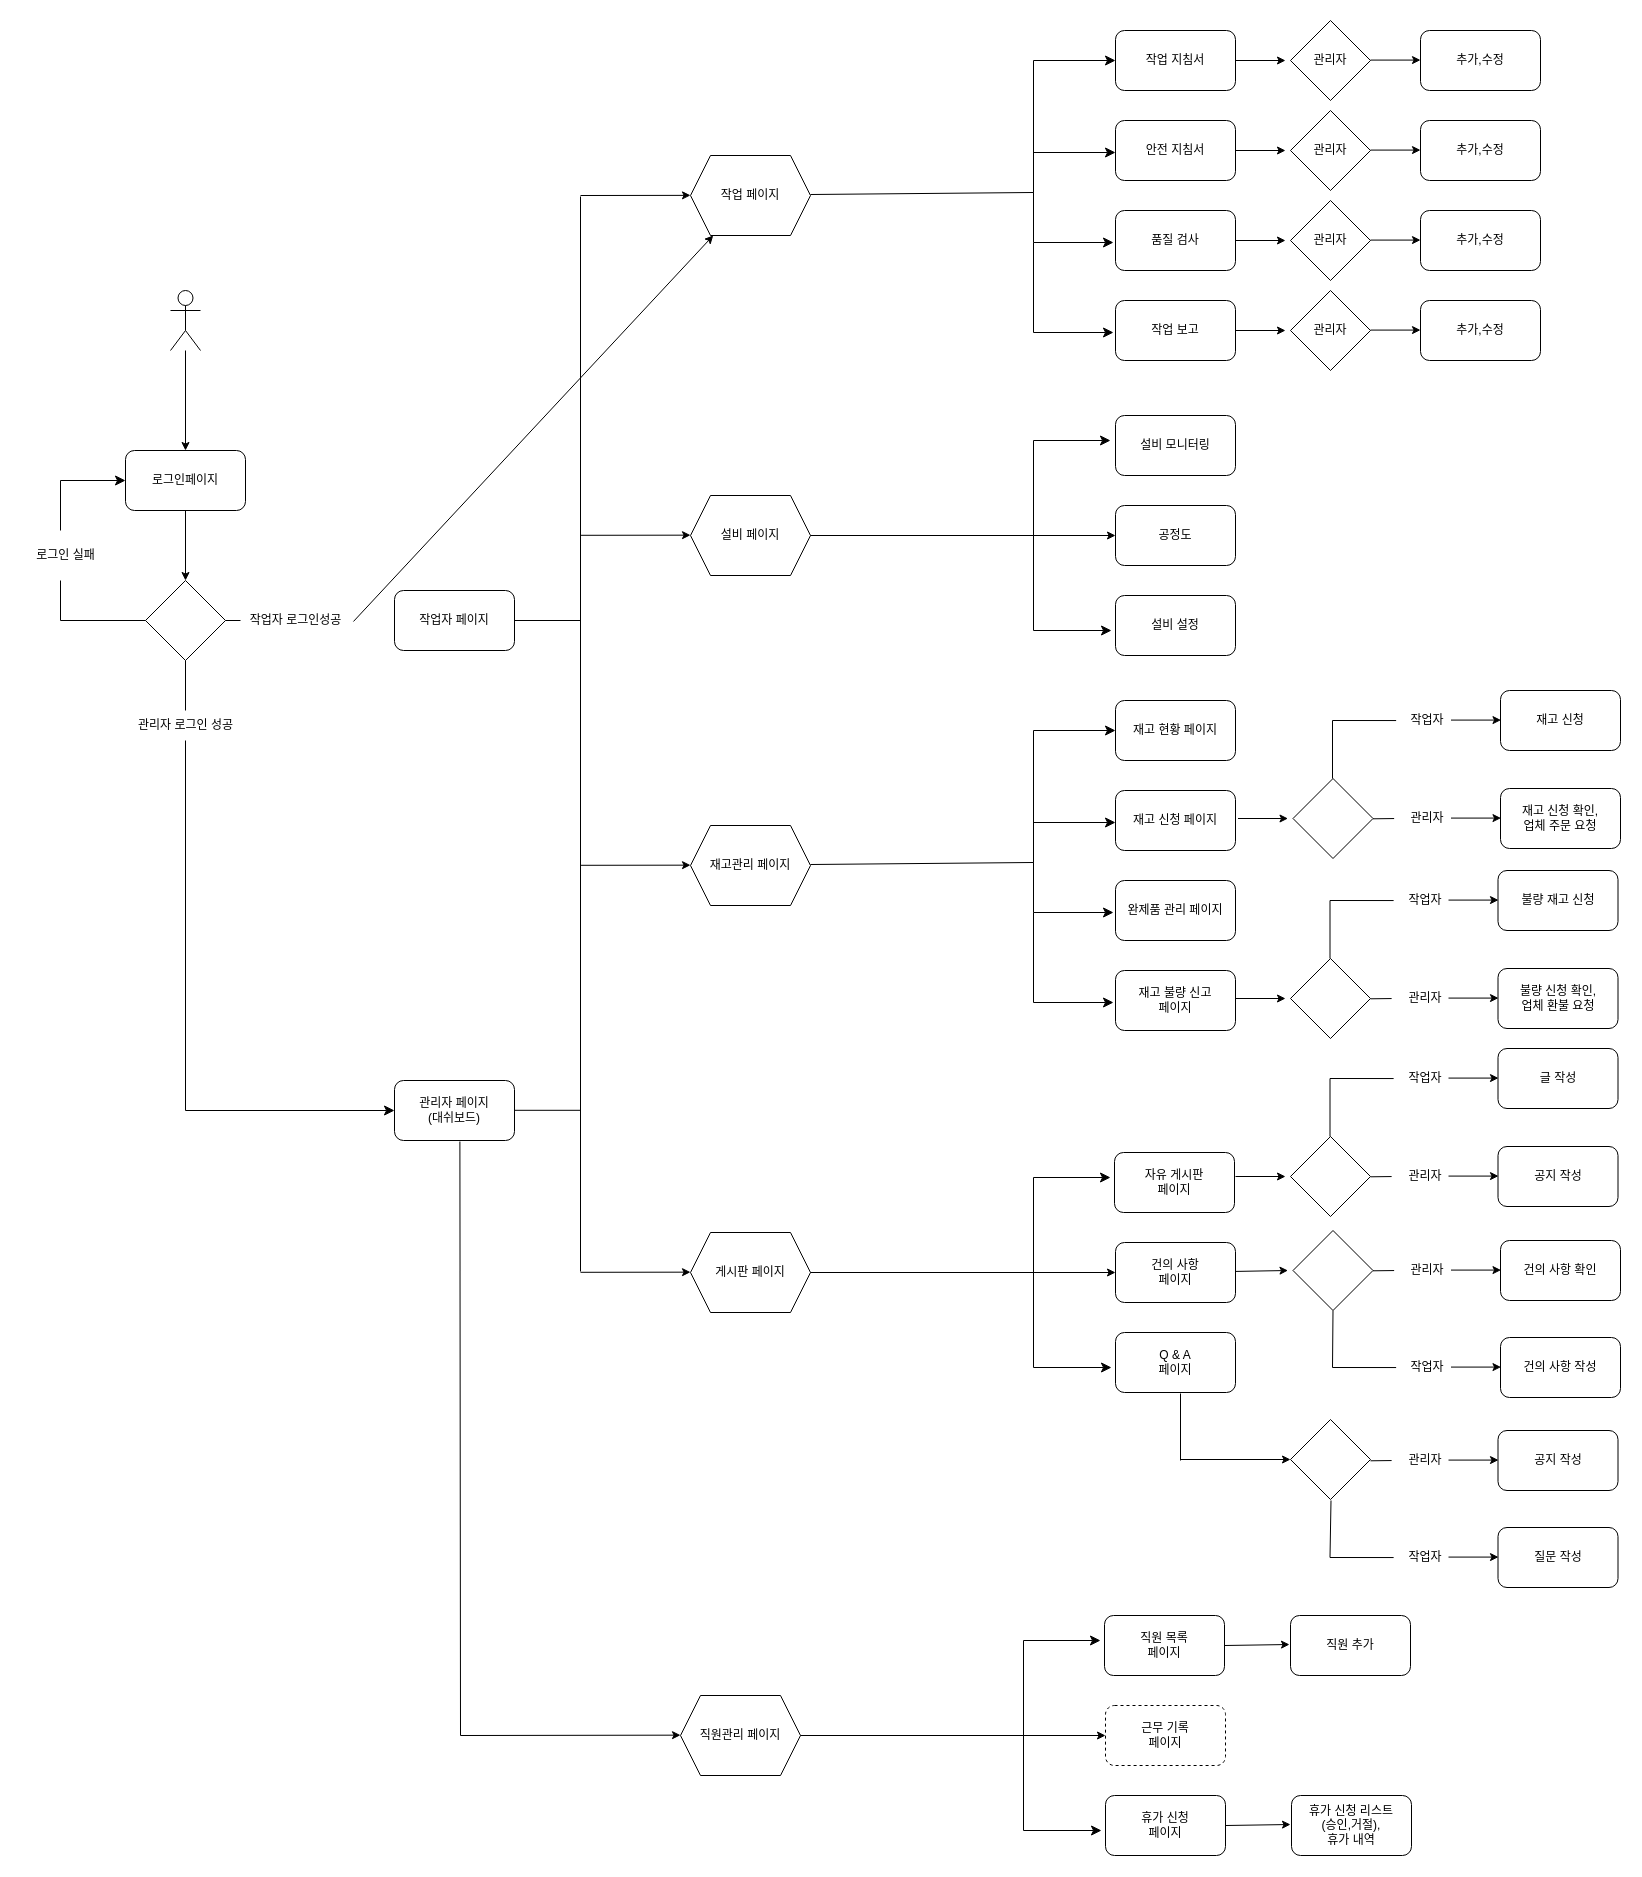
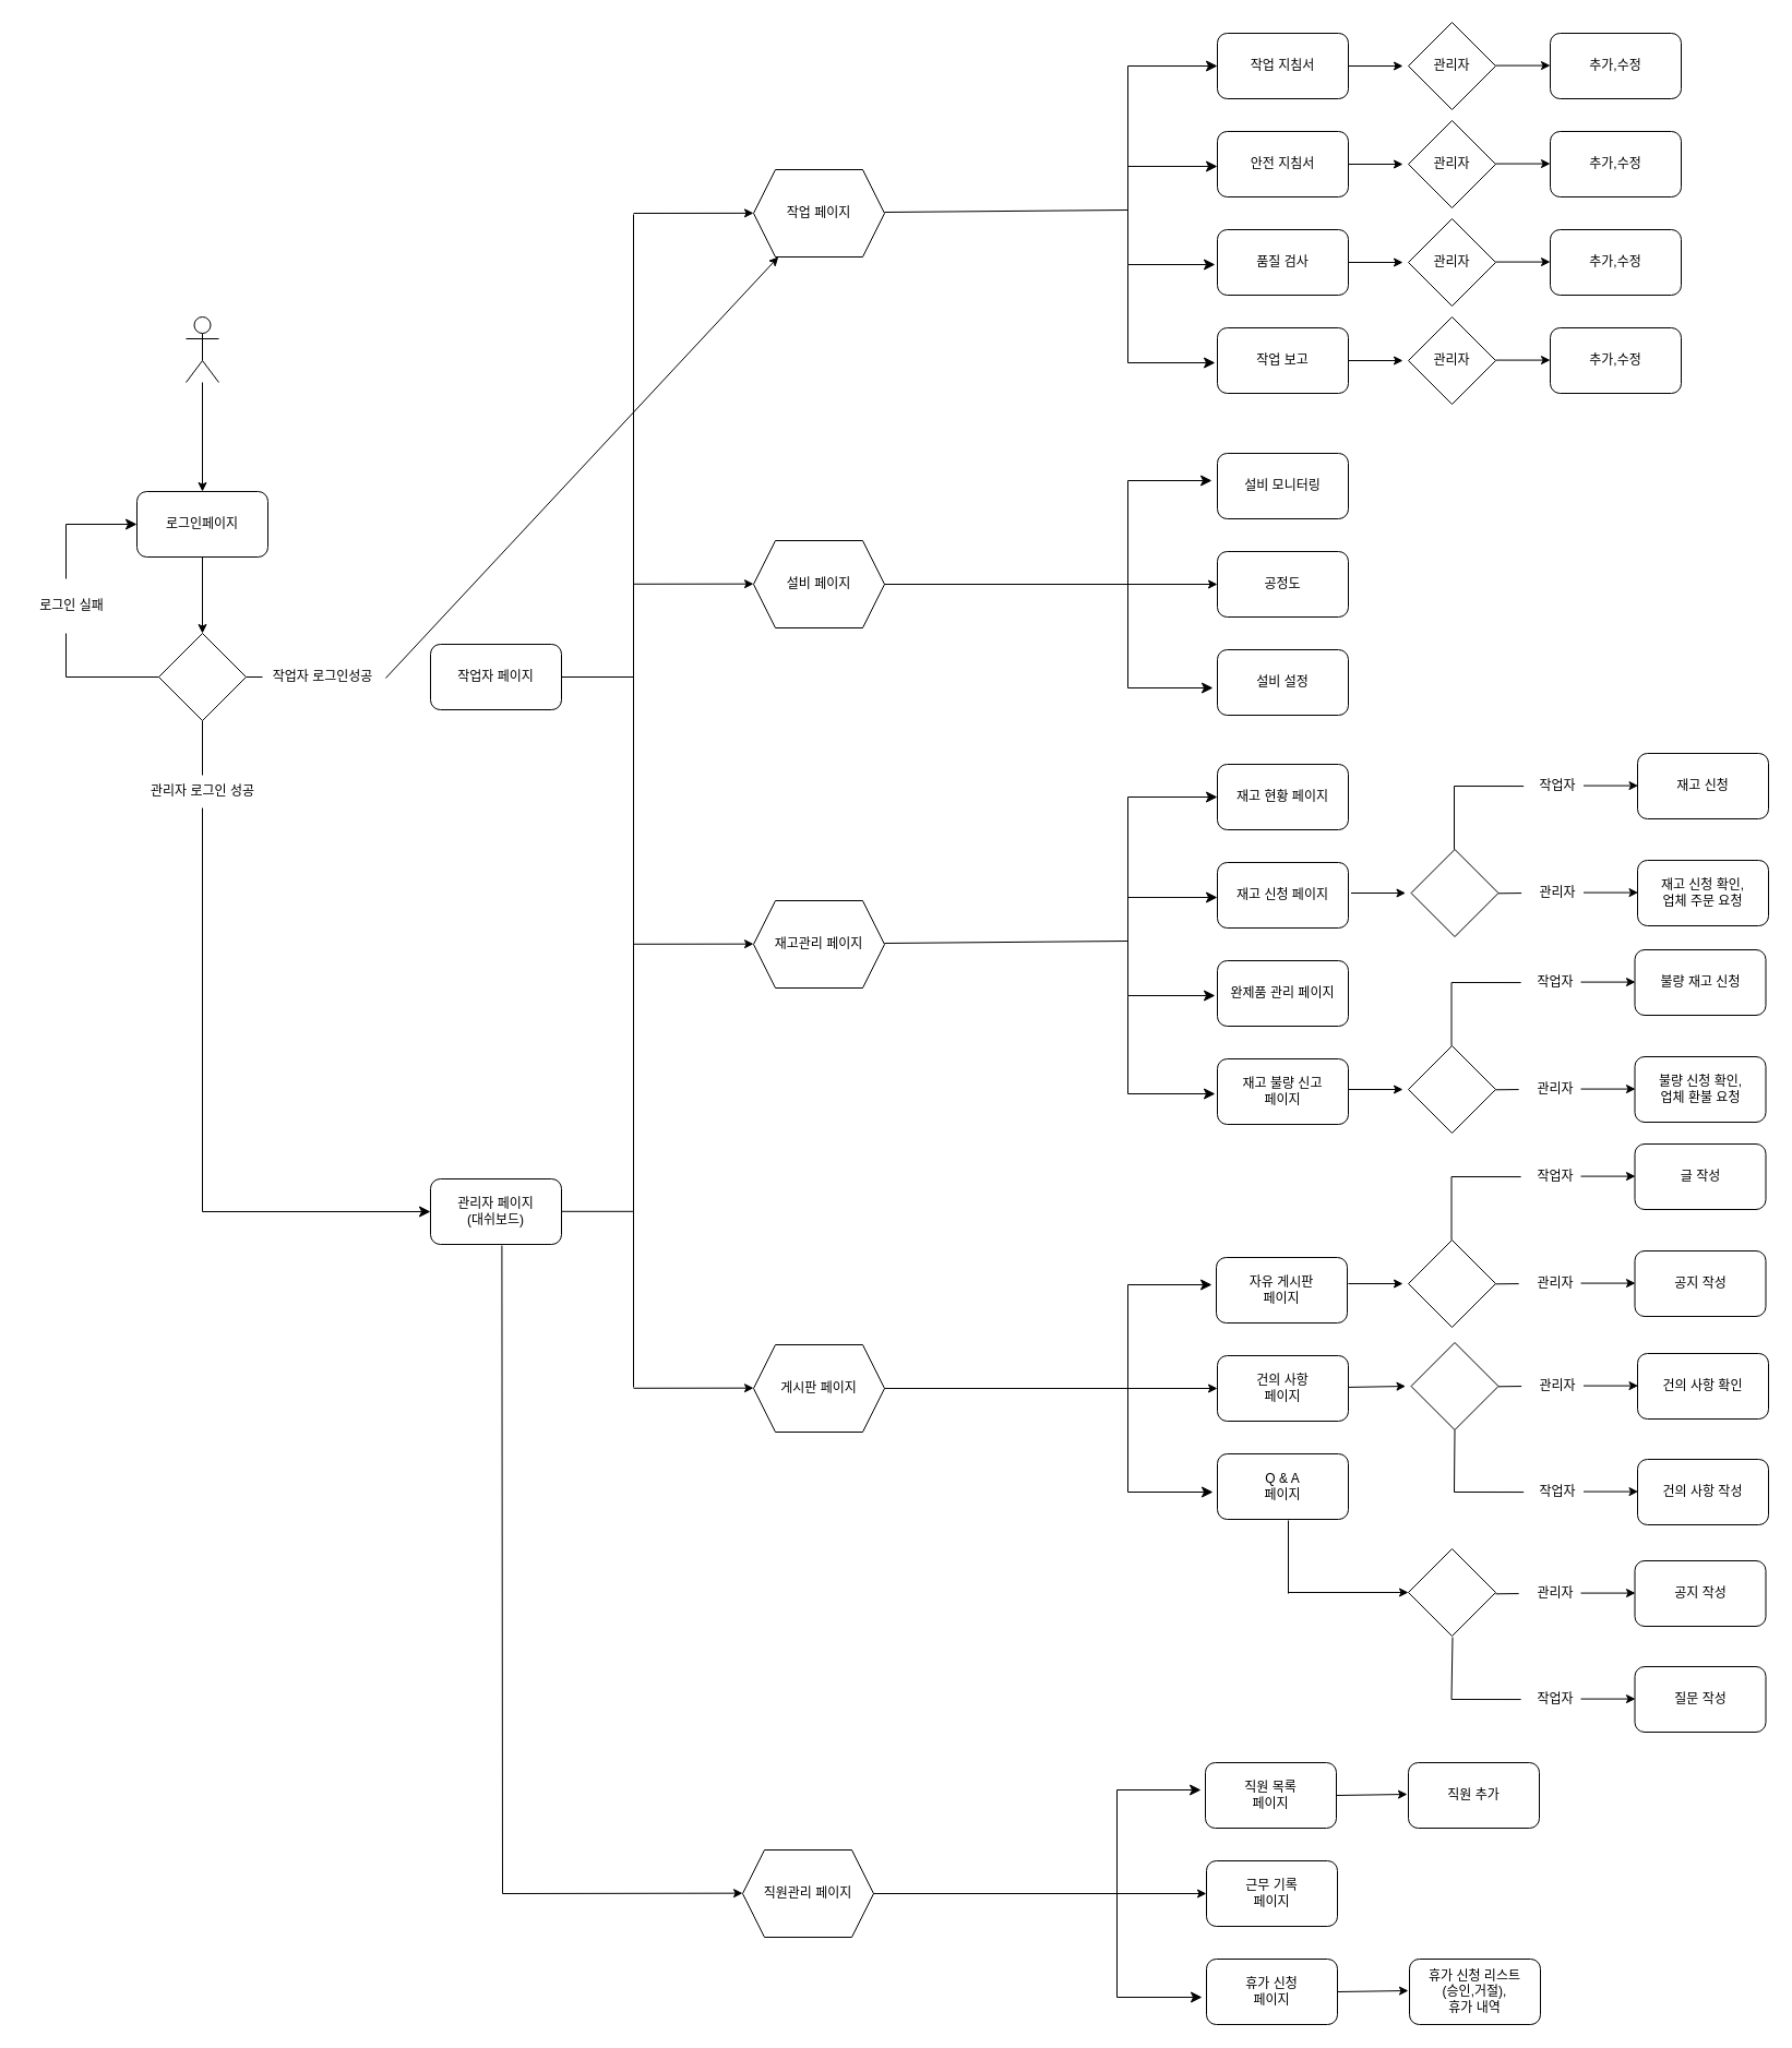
- <mxCell id="127" value="근무 기록&lt;br&gt;페이지" style="rounded=1;whiteSpace=wrap;html=1;dashed=1;" vertex="1" parent="1"><mxGeometry x="1105" y="1705" width="120" height="60" as="geometry" /></mxCell>
+ <mxCell id="127" value="근무 기록&lt;br&gt;페이지" style="rounded=1;whiteSpace=wrap;html=1;" vertex="1" parent="1"><mxGeometry x="1105" y="1705" width="120" height="60" as="geometry" /></mxCell>
